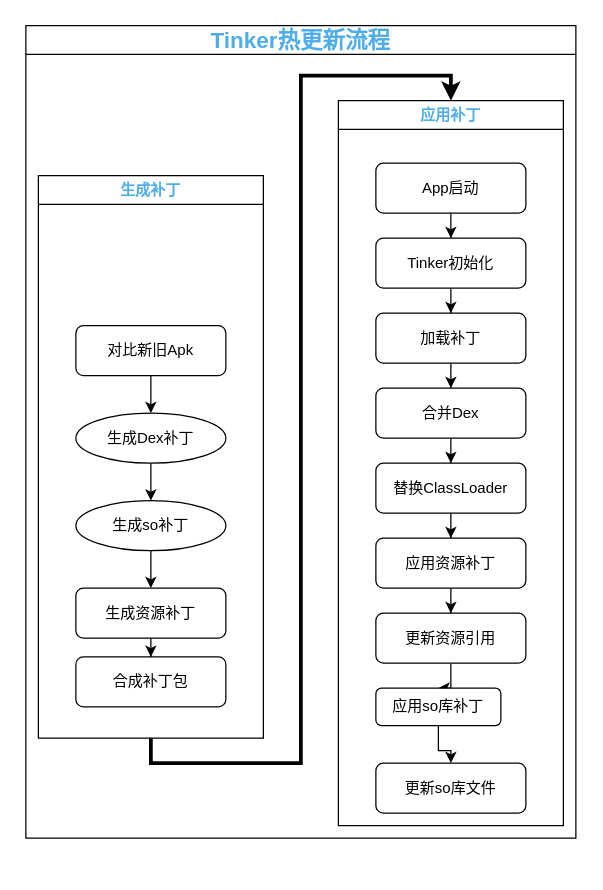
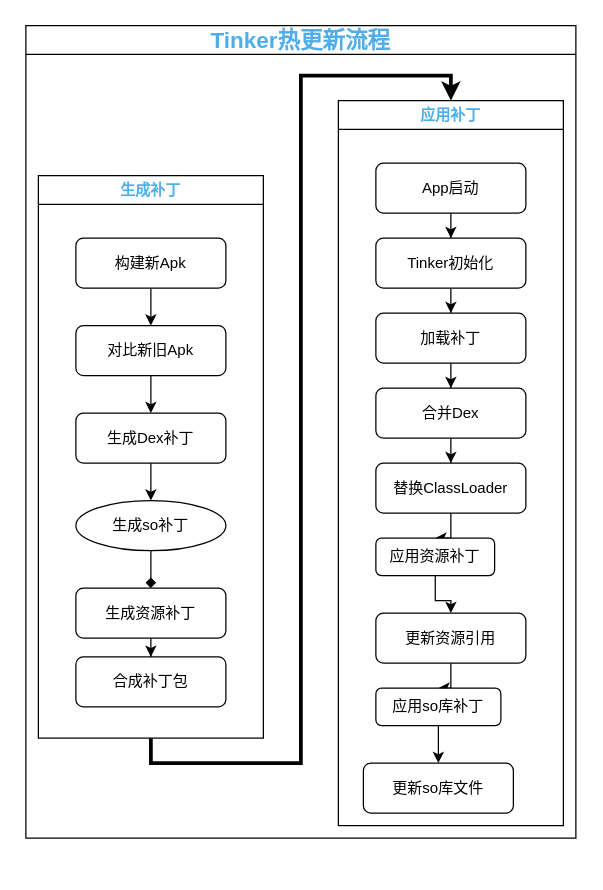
+ <mxCell id="5" value="构建新Apk" style="rounded=1;whiteSpace=wrap;html=1;" vertex="1" parent="2"><mxGeometry x="30" y="50" width="120" height="40" as="geometry" /></mxCell>
+ <mxCell id="4" style="edgeStyle=orthogonalEdgeStyle;rounded=0;orthogonalLoop=1;jettySize=auto;html=1;" edge="1" parent="2" source="5" target="7"><mxGeometry relative="1" as="geometry" /></mxCell>
- <mxCell id="9" value="生成Dex补丁" style="ellipse;whiteSpace=wrap;html=1;" vertex="1" parent="2"><mxGeometry x="30" y="190" width="120" height="40" as="geometry" /></mxCell>
+ <mxCell id="9" value="生成Dex补丁" style="rounded=1;whiteSpace=wrap;html=1;" vertex="1" parent="2"><mxGeometry x="30" y="190" width="120" height="40" as="geometry" /></mxCell>
- <mxCell id="33" value="应用资源补丁" style="rounded=1;whiteSpace=wrap;html=1;" vertex="1" parent="15"><mxGeometry x="30" y="350" width="120" height="40" as="geometry" /></mxCell>
+ <mxCell id="33" value="应用资源补丁" style="rounded=1;whiteSpace=wrap;html=1;" vertex="1" parent="15"><mxGeometry x="30" y="350" width="95" height="30" as="geometry" /></mxCell>
- <mxCell id="10" style="edgeStyle=orthogonalEdgeStyle;rounded=0;orthogonalLoop=1;jettySize=auto;html=1;" edge="1" parent="2" source="11" target="13"><mxGeometry relative="1" as="geometry" /></mxCell>
+ <mxCell id="10" style="edgeStyle=orthogonalEdgeStyle;rounded=0;orthogonalLoop=1;jettySize=auto;html=1;endArrow=diamond;" edge="1" parent="2" source="11" target="13"><mxGeometry relative="1" as="geometry" /></mxCell>
- <mxCell id="21" value="更新so库文件" style="rounded=1;whiteSpace=wrap;html=1;" vertex="1" parent="16"><mxGeometry x="30" y="530" width="120" height="40" as="geometry" /></mxCell>
+ <mxCell id="21" value="更新so库文件" style="rounded=1;whiteSpace=wrap;html=1;" vertex="1" parent="16"><mxGeometry x="20" y="530" width="120" height="40" as="geometry" /></mxCell>
